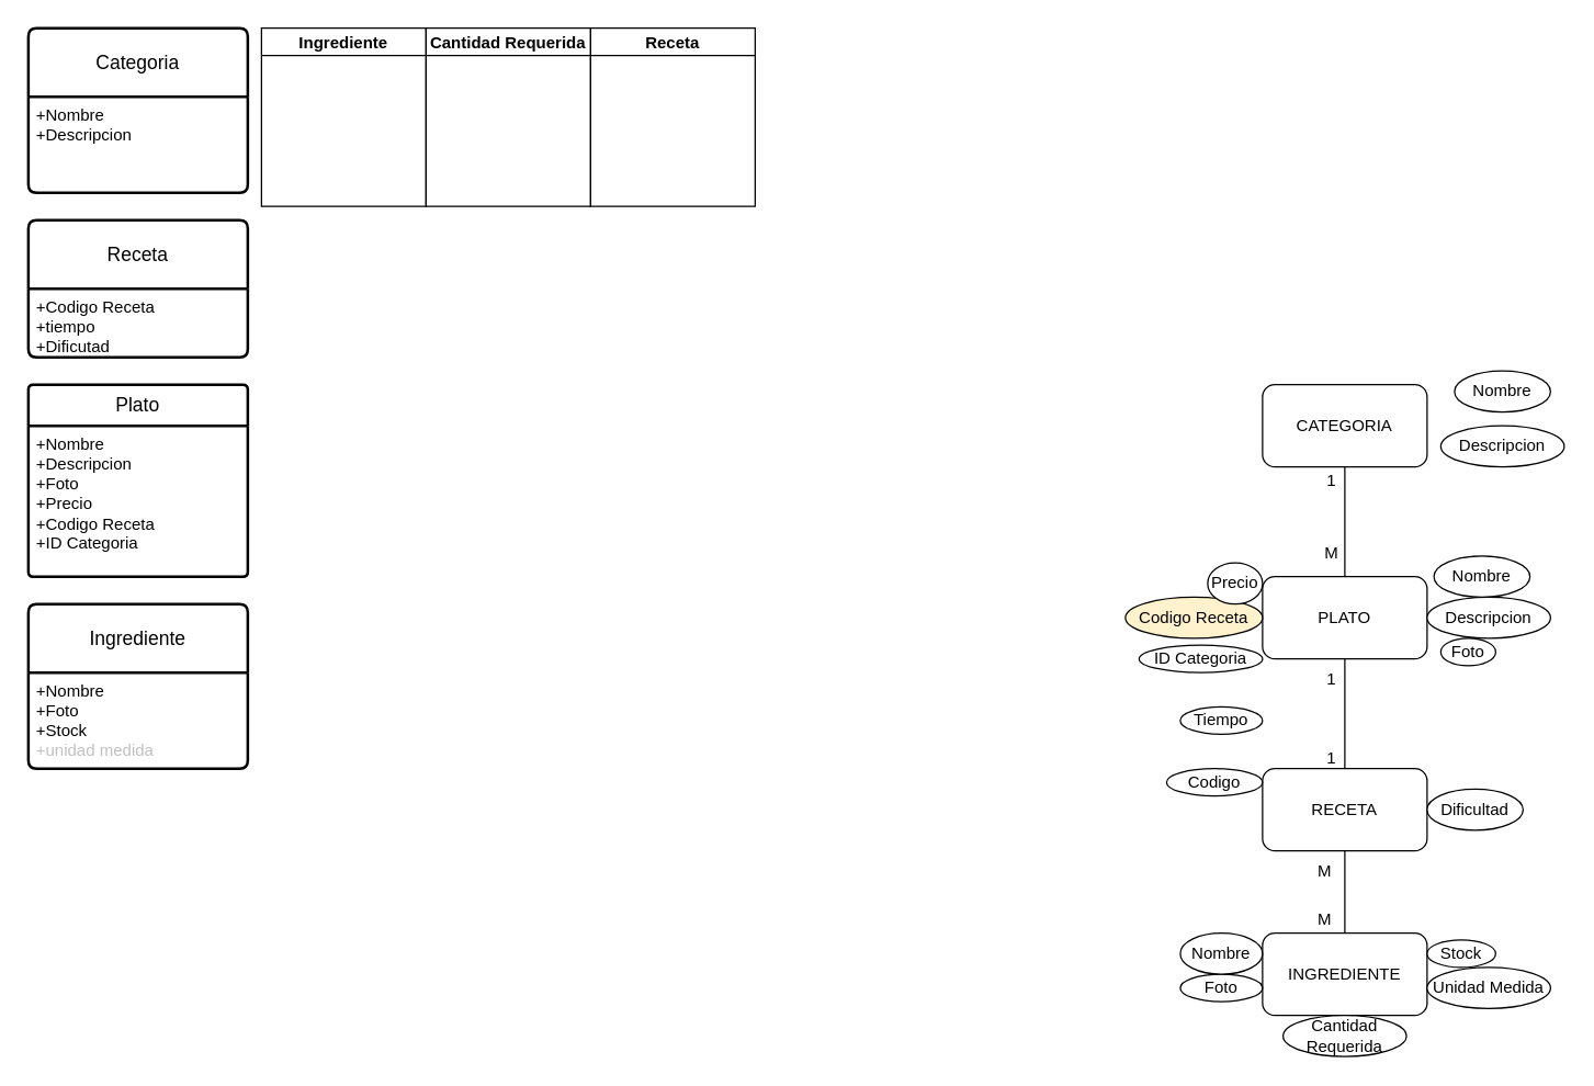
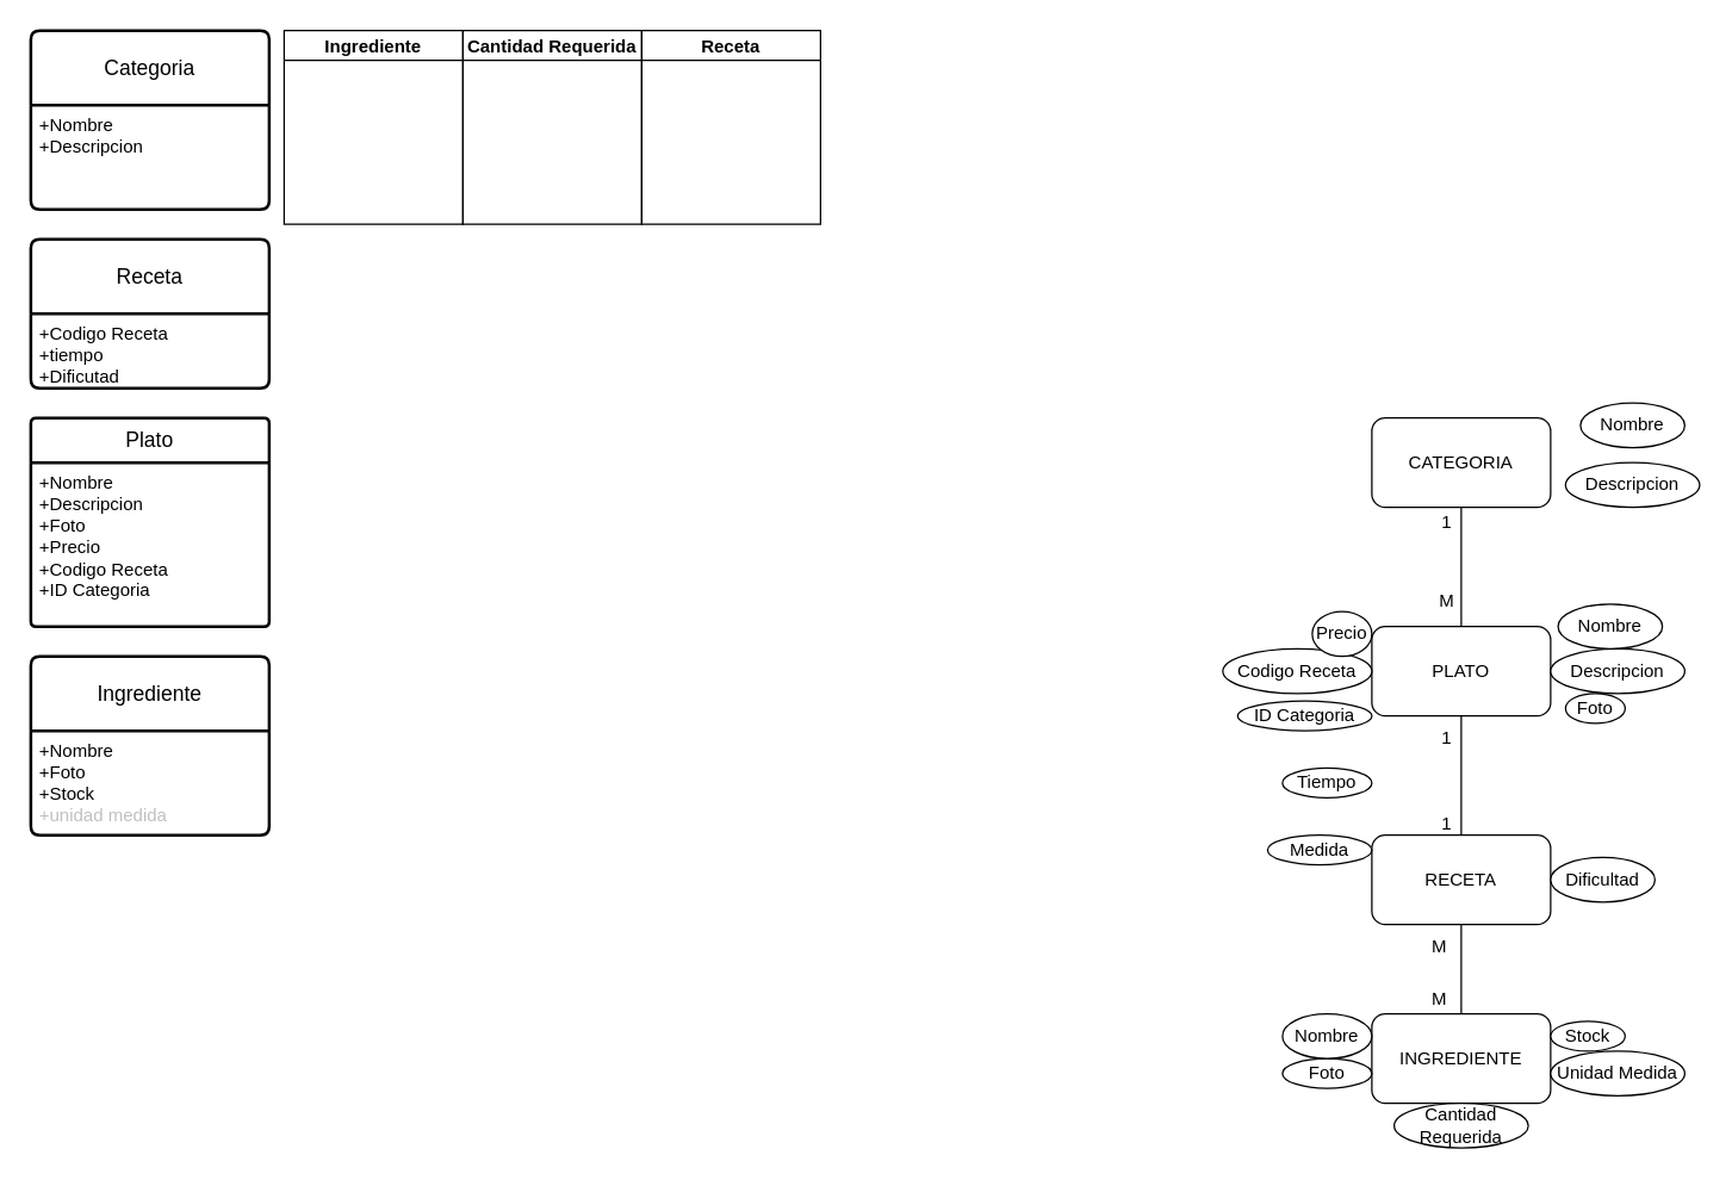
- <mxCell id="26" value="Codigo Receta" style="ellipse;whiteSpace=wrap;html=1;fillColor=#fff2cc;" vertex="1" parent="1"><mxGeometry x="820" y="435" width="100" height="30" as="geometry" /></mxCell>
+ <mxCell id="26" value="Codigo Receta" style="ellipse;whiteSpace=wrap;html=1;" vertex="1" parent="1"><mxGeometry x="820" y="435" width="100" height="30" as="geometry" /></mxCell>
- <mxCell id="24" value="Codigo" style="ellipse;whiteSpace=wrap;html=1;" vertex="1" parent="1"><mxGeometry x="850" y="560" width="70" height="20" as="geometry" /></mxCell>
+ <mxCell id="24" value="Medida" style="ellipse;whiteSpace=wrap;html=1;" vertex="1" parent="1"><mxGeometry x="850" y="560" width="70" height="20" as="geometry" /></mxCell>
